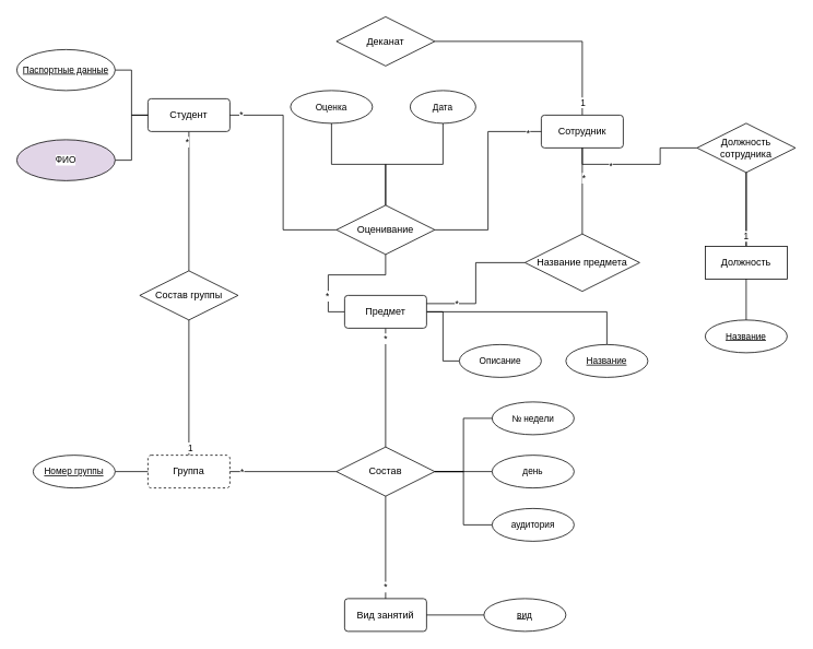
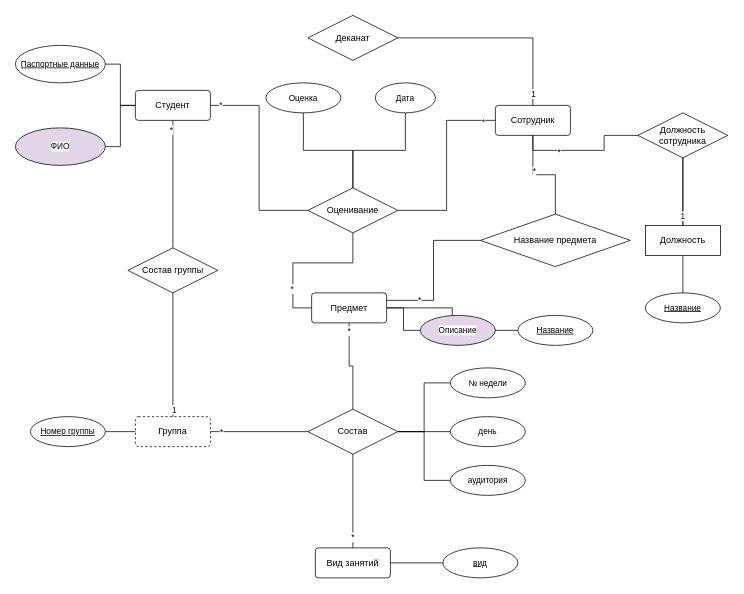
- <mxCell id="44" value="Название предмета" style="shape=rhombus;perimeter=rhombusPerimeter;whiteSpace=wrap;html=1;align=center;" vertex="1" parent="1"><mxGeometry x="640" y="285" width="140" height="70" as="geometry" /></mxCell>
+ <mxCell id="44" value="Название предмета" style="shape=rhombus;perimeter=rhombusPerimeter;whiteSpace=wrap;html=1;align=center;" vertex="1" parent="1"><mxGeometry x="640" y="285" width="200" height="70" as="geometry" /></mxCell>
- <mxCell id="37" value="Предмет" style="rounded=1;arcSize=10;whiteSpace=wrap;html=1;align=center;" vertex="1" parent="1"><mxGeometry x="420" y="360" width="100" height="40" as="geometry" /></mxCell>
+ <mxCell id="37" value="Предмет" style="rounded=1;arcSize=10;whiteSpace=wrap;html=1;align=center;" vertex="1" parent="1"><mxGeometry x="415" y="390" width="100" height="40" as="geometry" /></mxCell>
- <mxCell id="38" value="Описание" style="ellipse;whiteSpace=wrap;html=1;align=center;fontFamily=Helvetica;fontSize=11;fontColor=default;labelBackgroundColor=default;" vertex="1" parent="1"><mxGeometry x="560" y="420" width="100" height="40" as="geometry" /></mxCell>
+ <mxCell id="38" value="Описание" style="ellipse;whiteSpace=wrap;html=1;align=center;fontFamily=Helvetica;fontSize=11;fontColor=default;labelBackgroundColor=default;fillColor=#e1d5e7;" vertex="1" parent="1"><mxGeometry x="560" y="420" width="100" height="40" as="geometry" /></mxCell>
